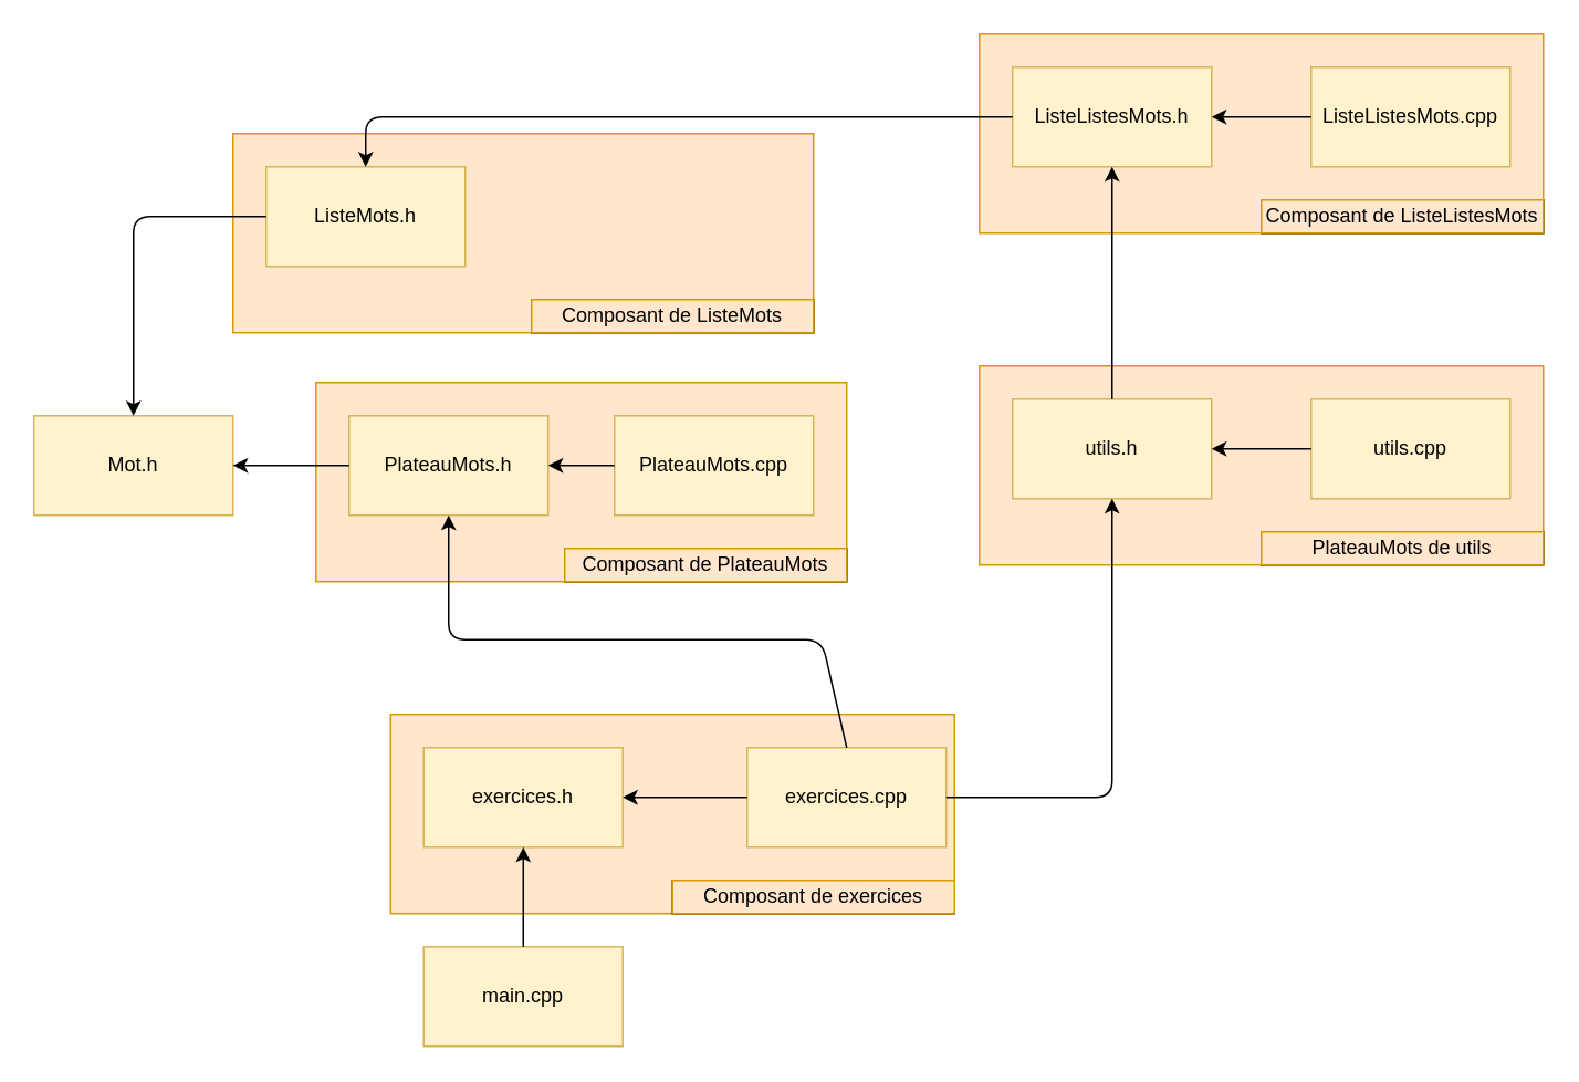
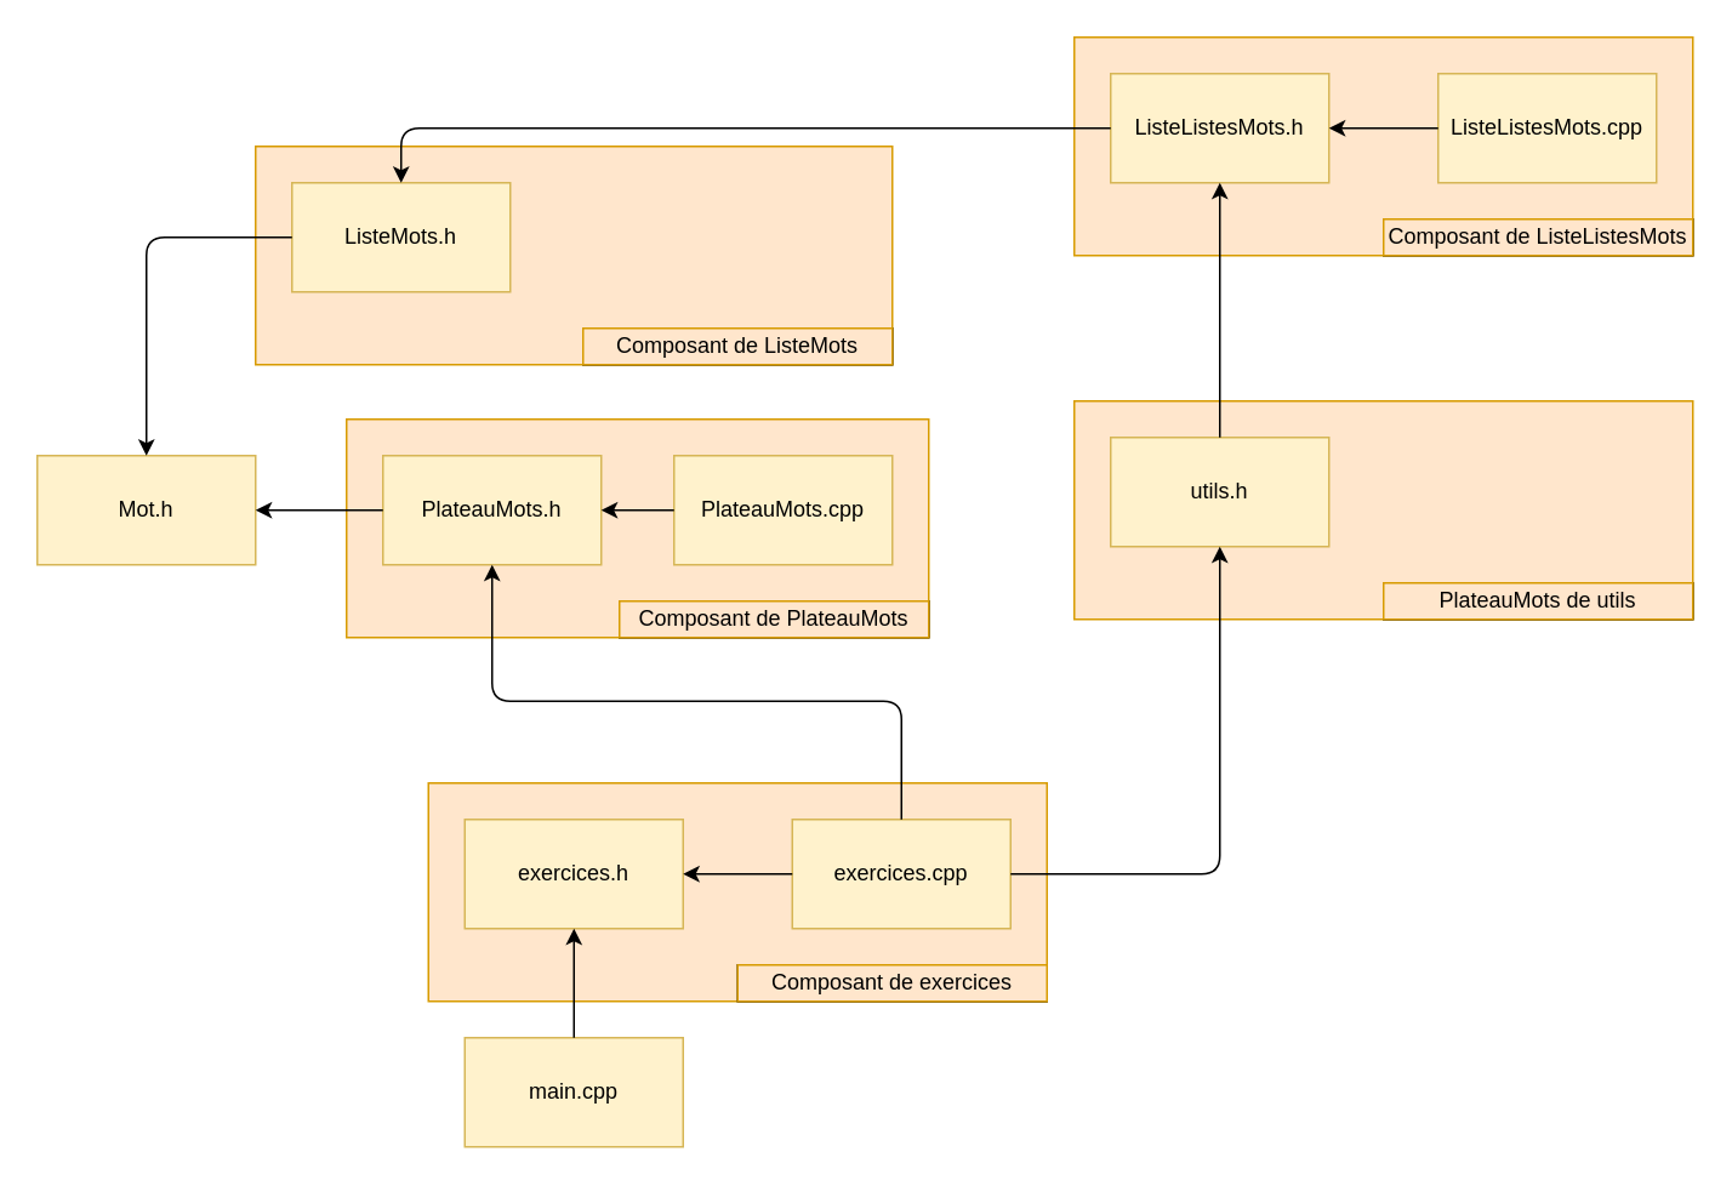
- <mxCell id="29" value="" style="endArrow=classic;html=1;exitX=0;exitY=0.5;exitDx=0;exitDy=0;entryX=1;entryY=0.5;entryDx=0;entryDy=0;" parent="1" source="27" target="28" edge="1"><mxGeometry width="50" height="50" relative="1" as="geometry"><mxPoint x="670" y="440" as="sourcePoint" /><mxPoint x="720" y="390" as="targetPoint" /></mxGeometry></mxCell>
- <mxCell id="27" value="utils.cpp" style="rounded=0;whiteSpace=wrap;html=1;fillColor=#fff2cc;strokeColor=#d6b656;" parent="1" vertex="1"><mxGeometry x="790" y="240" width="120" height="60" as="geometry" /></mxCell>
- <mxCell id="16" value="exercices.cpp" style="rounded=0;whiteSpace=wrap;html=1;fillColor=#fff2cc;strokeColor=#d6b656;" parent="1" vertex="1"><mxGeometry x="450" y="450" width="120" height="60" as="geometry" /></mxCell>
+ <mxCell id="16" value="exercices.cpp" style="rounded=0;whiteSpace=wrap;html=1;fillColor=#fff2cc;strokeColor=#d6b656;" parent="1" vertex="1"><mxGeometry x="435" y="450" width="120" height="60" as="geometry" /></mxCell>
